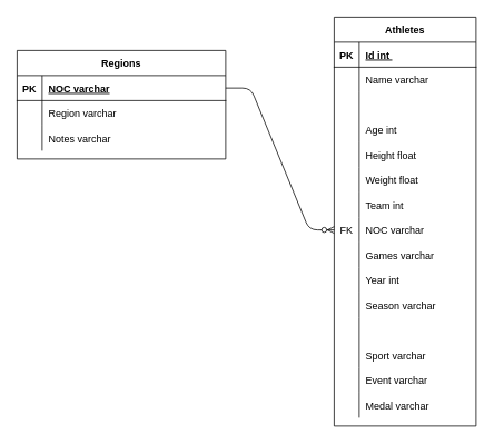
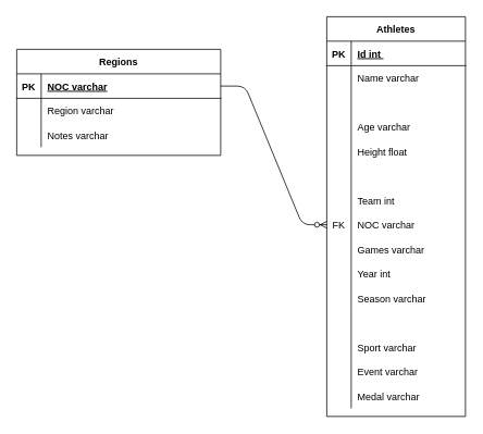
- <mxCell id="23" value="Age int" style="shape=partialRectangle;connectable=0;fillColor=none;top=0;left=0;bottom=0;right=0;align=left;spacingLeft=6;overflow=hidden;" vertex="1" parent="21"><mxGeometry x="30" width="140" height="30" as="geometry" /></mxCell>
+ <mxCell id="23" value="Age varchar" style="shape=partialRectangle;connectable=0;fillColor=none;top=0;left=0;bottom=0;right=0;align=left;spacingLeft=6;overflow=hidden;" vertex="1" parent="21"><mxGeometry x="30" width="140" height="30" as="geometry" /></mxCell>
- <mxCell id="29" value="Weight float" style="shape=partialRectangle;connectable=0;fillColor=none;top=0;left=0;bottom=0;right=0;align=left;spacingLeft=6;overflow=hidden;" vertex="1" parent="27"><mxGeometry x="30" width="140" height="30" as="geometry" /></mxCell>
